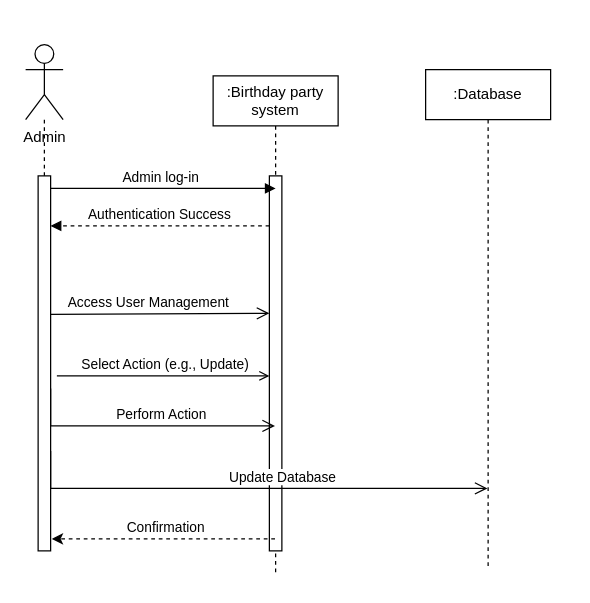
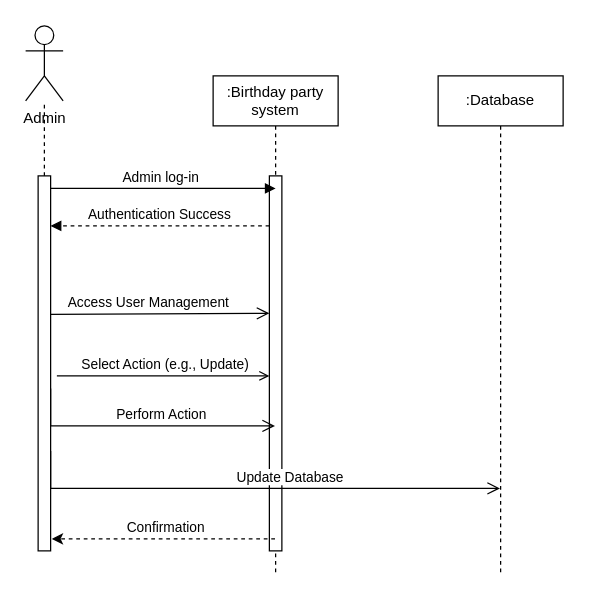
- <mxCell id="11" value="Admin" style="shape=umlActor;verticalLabelPosition=bottom;verticalAlign=top;html=1;outlineConnect=0;" parent="1" vertex="1"><mxGeometry x="20" y="35" width="30" height="60" as="geometry" /></mxCell>
+ <mxCell id="11" value="Admin" style="shape=umlActor;verticalLabelPosition=bottom;verticalAlign=top;html=1;outlineConnect=0;" parent="1" vertex="1"><mxGeometry x="20" width="30" height="60" as="geometry" y="20" /></mxCell>
- <mxCell id="7" value=":Database" style="shape=umlLifeline;perimeter=lifelinePerimeter;whiteSpace=wrap;html=1;container=0;dropTarget=0;collapsible=0;recursiveResize=0;outlineConnect=0;portConstraint=eastwest;newEdgeStyle={&quot;edgeStyle&quot;:&quot;elbowEdgeStyle&quot;,&quot;elbow&quot;:&quot;vertical&quot;,&quot;curved&quot;:0,&quot;rounded&quot;:0};" parent="1" vertex="1"><mxGeometry x="340" y="55" width="100" height="400" as="geometry" /></mxCell>
+ <mxCell id="7" value=":Database" style="shape=umlLifeline;perimeter=lifelinePerimeter;whiteSpace=wrap;html=1;container=0;dropTarget=0;collapsible=0;recursiveResize=0;outlineConnect=0;portConstraint=eastwest;newEdgeStyle={&quot;edgeStyle&quot;:&quot;elbowEdgeStyle&quot;,&quot;elbow&quot;:&quot;vertical&quot;,&quot;curved&quot;:0,&quot;rounded&quot;:0};" parent="1" vertex="1"><mxGeometry x="350" y="60" width="100" height="400" as="geometry" /></mxCell>
